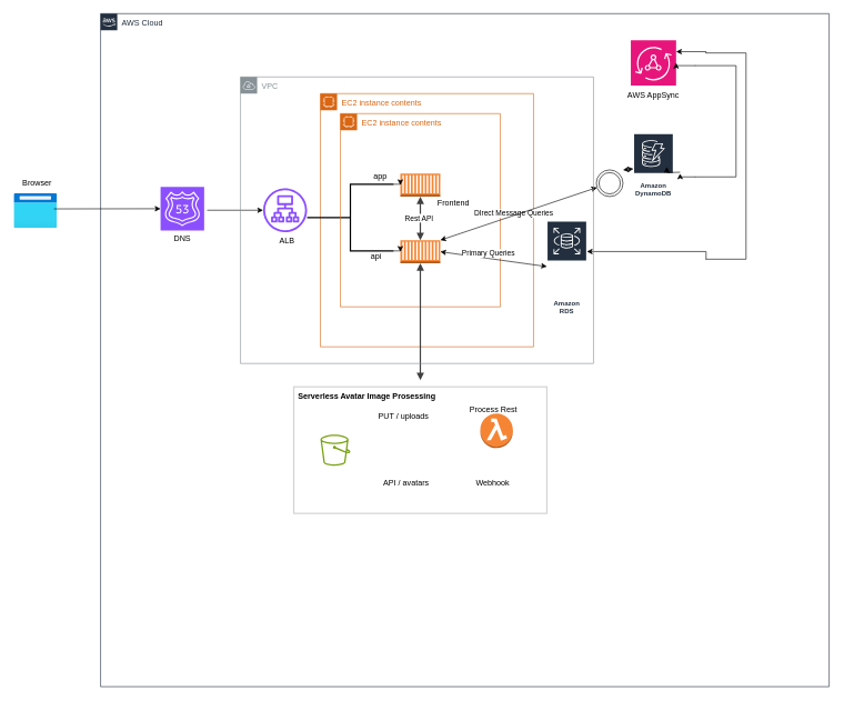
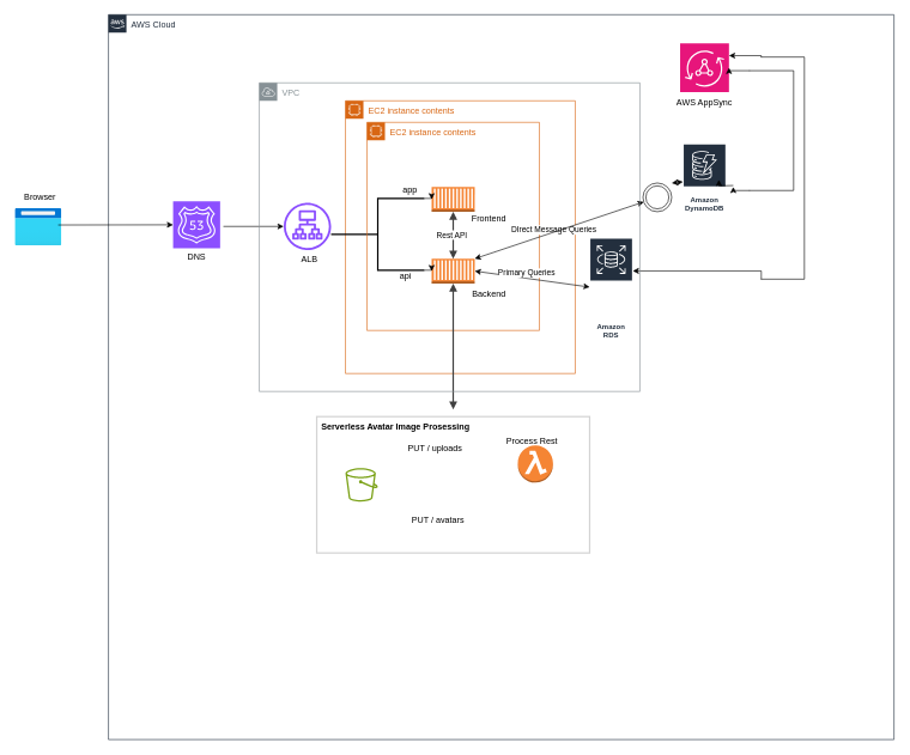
+ <mxCell id="17" value="Backend" style="text;html=1;align=center;verticalAlign=middle;whiteSpace=wrap;rounded=0;" vertex="1" parent="11"><mxGeometry x="140" y="224.5" width="60" height="30" as="geometry" /></mxCell>
- <mxCell id="30" value="API / avatars" style="text;html=1;align=center;verticalAlign=middle;whiteSpace=wrap;rounded=0;" vertex="1" parent="4"><mxGeometry x="414" y="690" width="90" height="30" as="geometry" /></mxCell>
+ <mxCell id="30" value="PUT / avatars" style="text;html=1;align=center;verticalAlign=middle;whiteSpace=wrap;rounded=0;" vertex="1" parent="4"><mxGeometry x="414" y="690" width="90" height="30" as="geometry" /></mxCell>
- <mxCell id="31" value="Webhook" style="text;html=1;align=center;verticalAlign=middle;whiteSpace=wrap;rounded=0;" vertex="1" parent="4"><mxGeometry x="559" y="690" width="60" height="30" as="geometry" /></mxCell>
